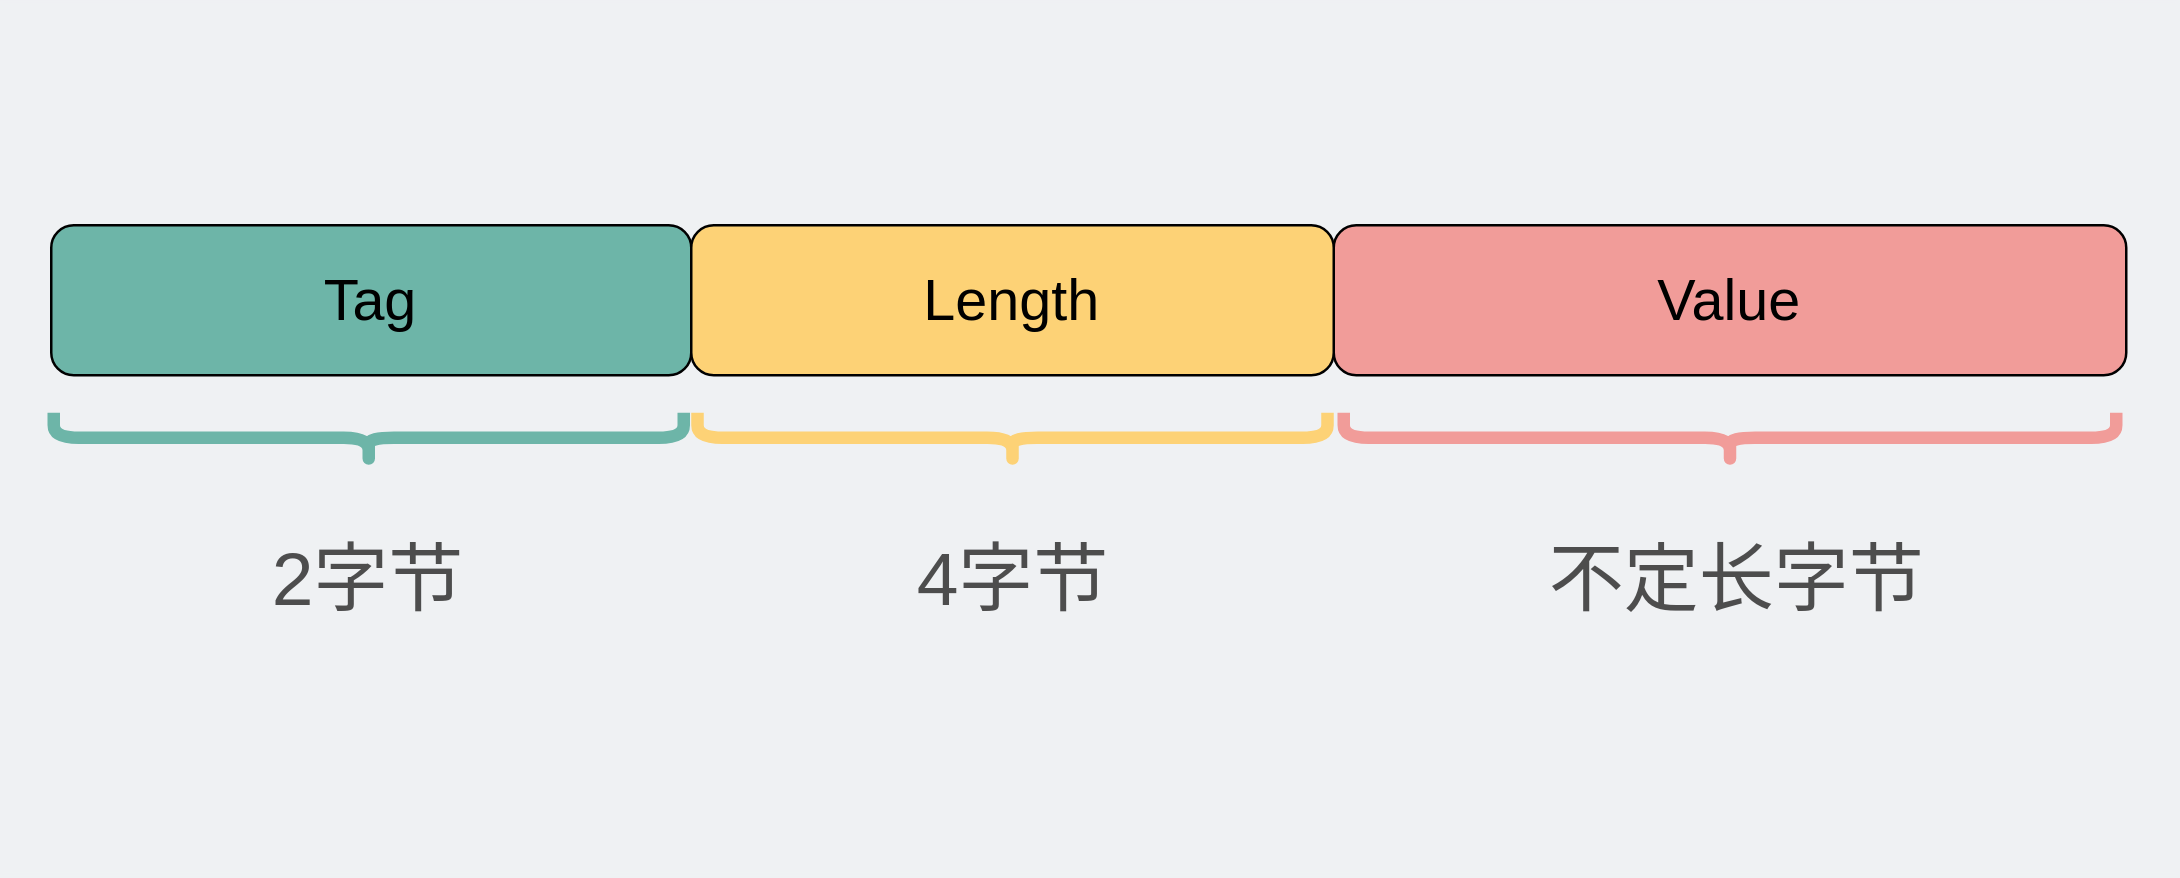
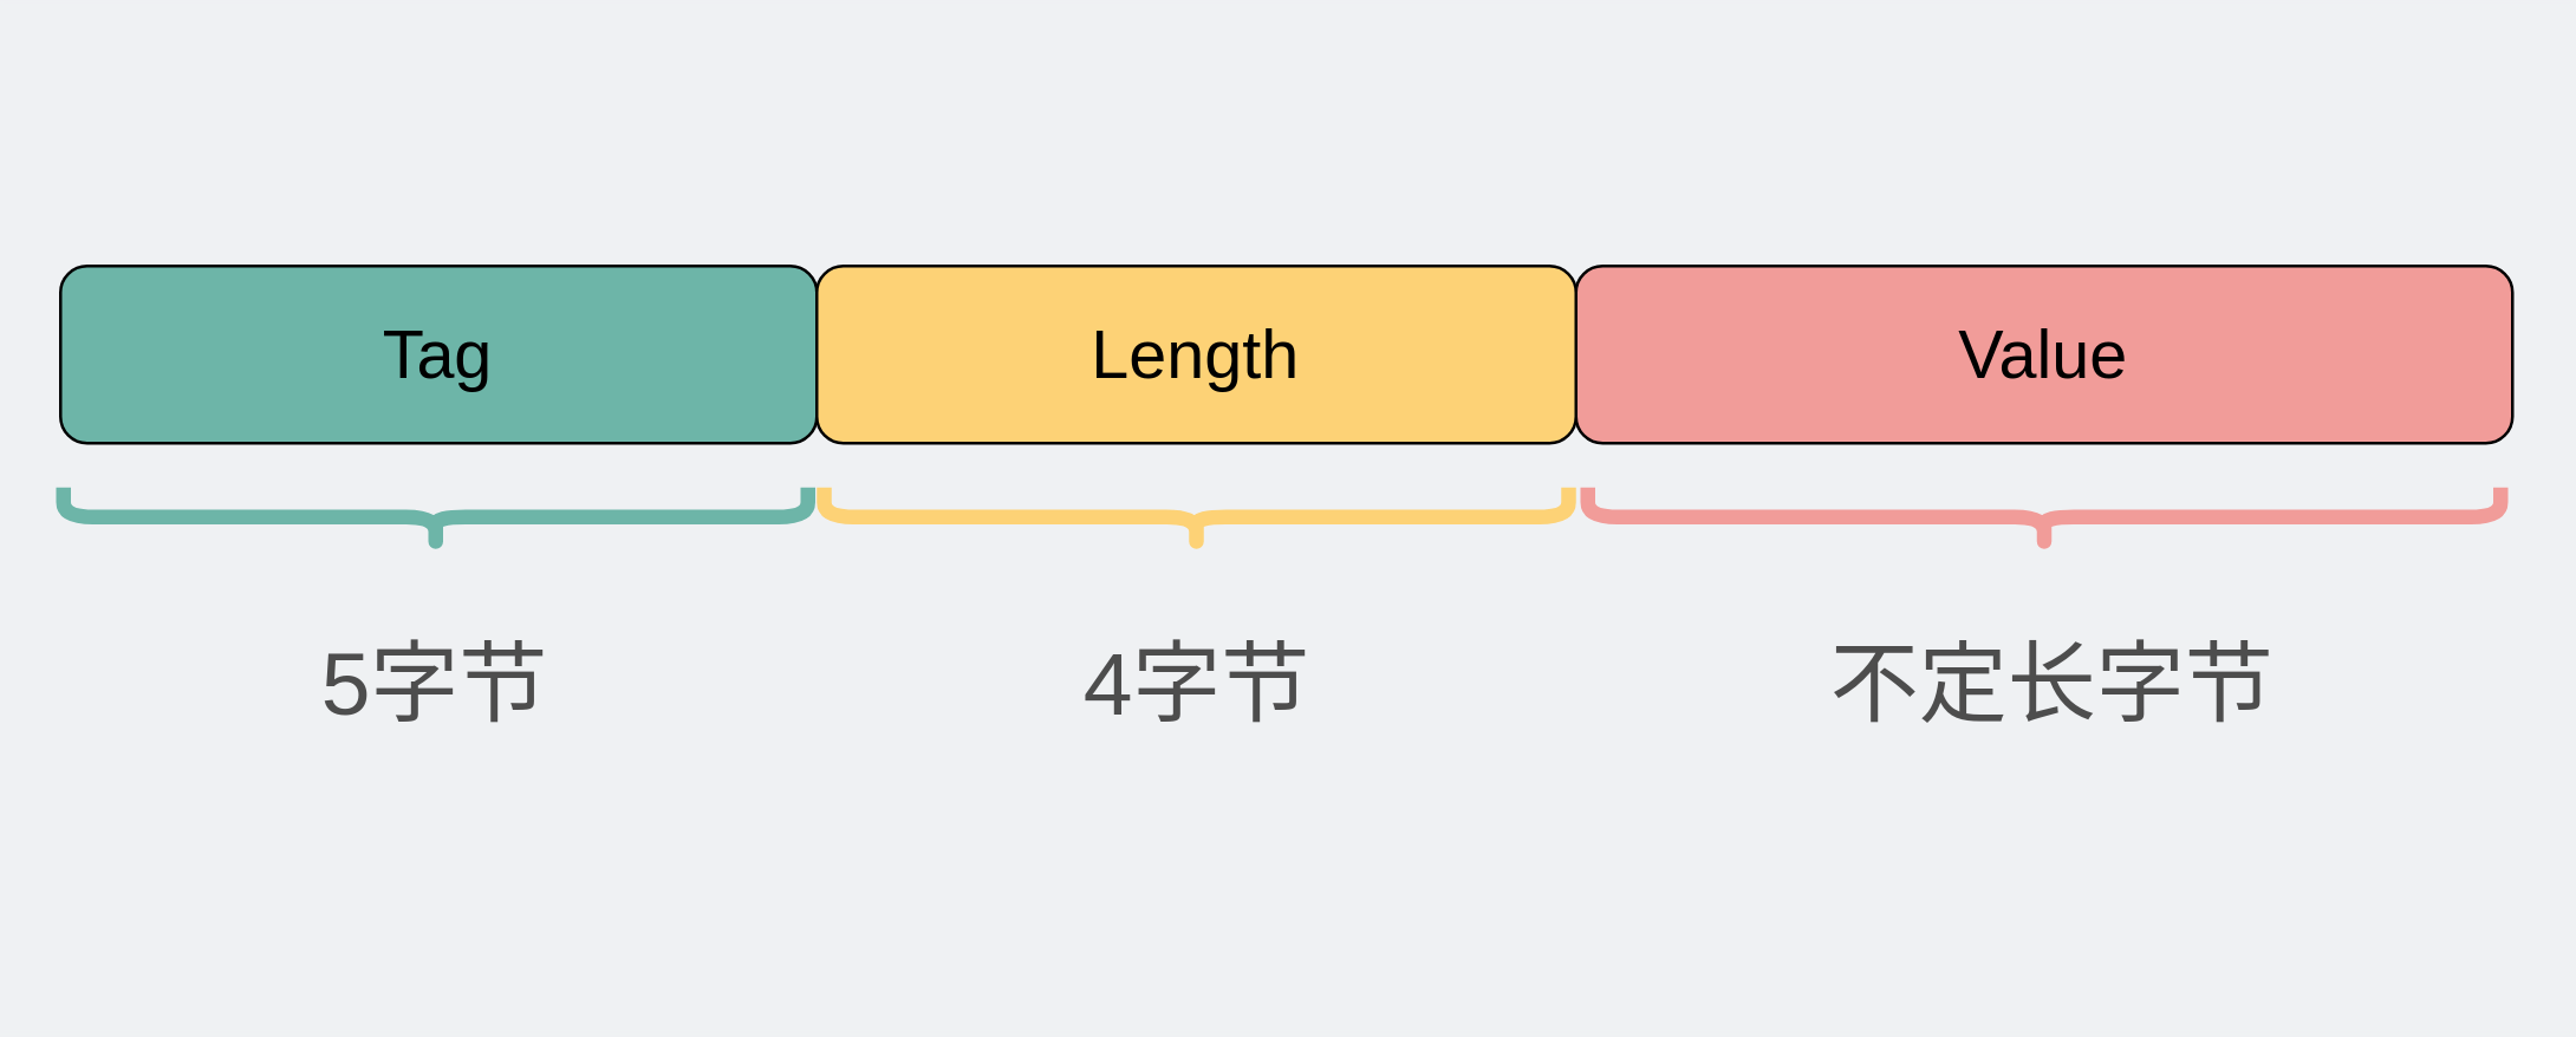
- <mxCell id="6" value="&lt;font style=&quot;font-size: 30px&quot;&gt;&lt;font color=&quot;#4d4d4d&quot;&gt;2字节&lt;/font&gt;&lt;br&gt;&lt;/font&gt;" style="text;html=1;strokeColor=none;fillColor=none;align=center;verticalAlign=middle;whiteSpace=wrap;rounded=0;fontSize=10;" vertex="1" parent="1"><mxGeometry x="97" y="190.5" width="100" height="80" as="geometry" /></mxCell>
+ <mxCell id="6" value="&lt;font style=&quot;font-size: 30px&quot;&gt;&lt;font color=&quot;#4d4d4d&quot;&gt;5字节&lt;/font&gt;&lt;br&gt;&lt;/font&gt;" style="text;html=1;strokeColor=none;fillColor=none;align=center;verticalAlign=middle;whiteSpace=wrap;rounded=0;fontSize=10;" vertex="1" parent="1"><mxGeometry x="97" y="190.5" width="100" height="80" as="geometry" /></mxCell>
